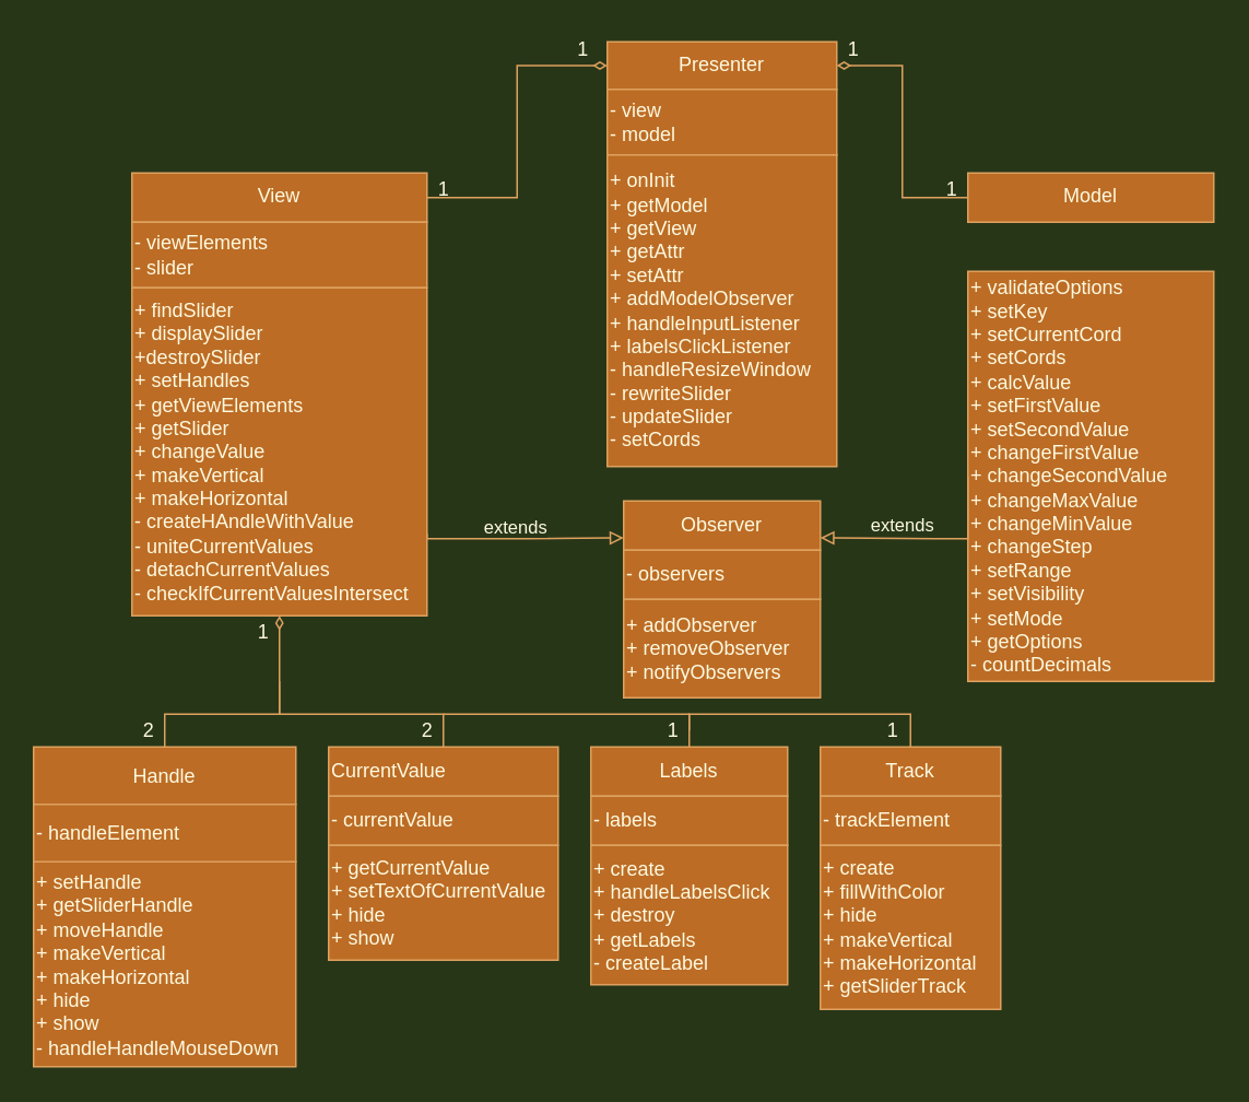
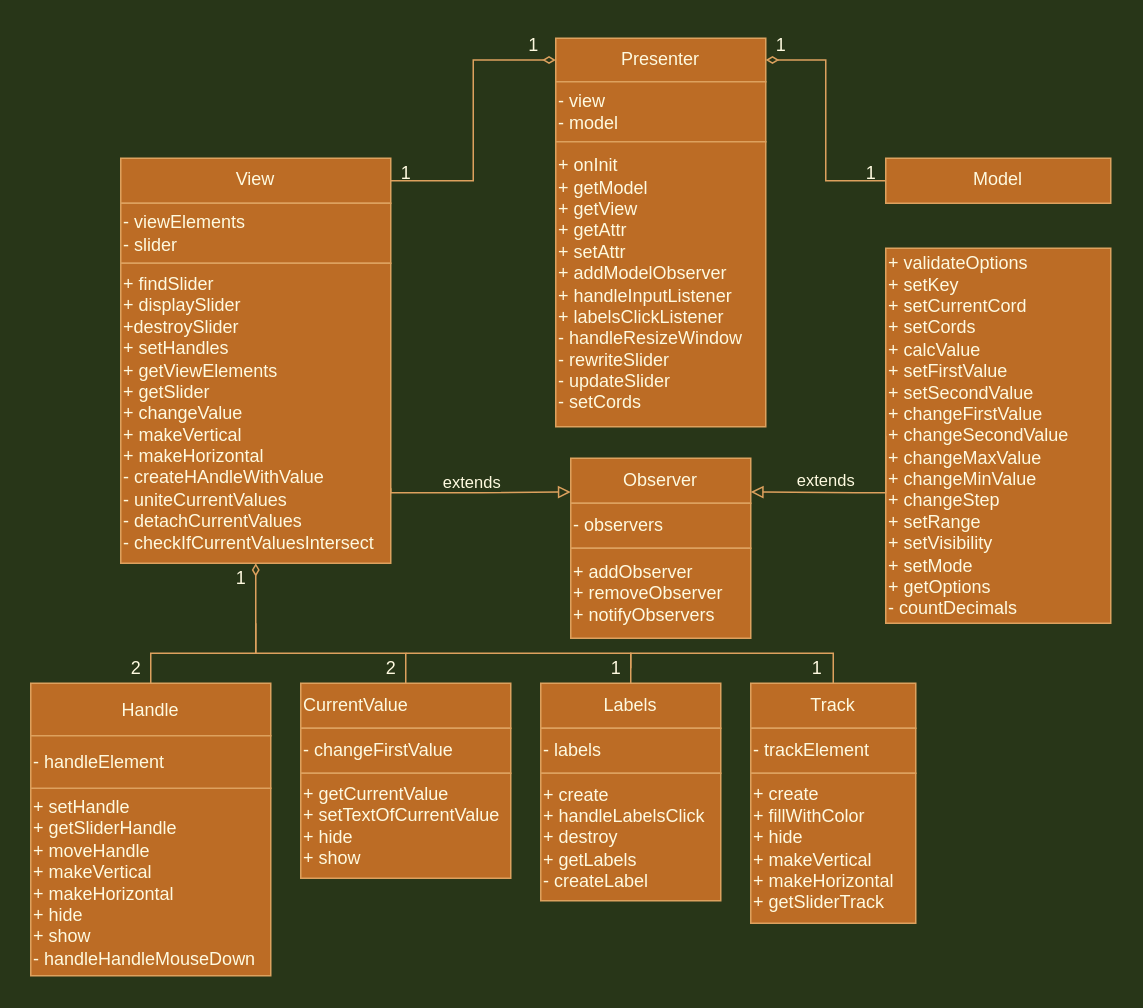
- <mxCell id="31" value="- currentValue" style="rounded=0;whiteSpace=wrap;html=1;align=left;fillColor=#BC6C25;strokeColor=#DDA15E;fontColor=#FEFAE0;" parent="29" vertex="1"><mxGeometry y="30" width="140" height="30" as="geometry" /></mxCell>
+ <mxCell id="31" value="- changeFirstValue" style="rounded=0;whiteSpace=wrap;html=1;align=left;fillColor=#BC6C25;strokeColor=#DDA15E;fontColor=#FEFAE0;" parent="29" vertex="1"><mxGeometry y="30" width="140" height="30" as="geometry" /></mxCell>
